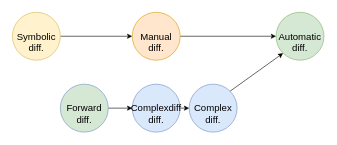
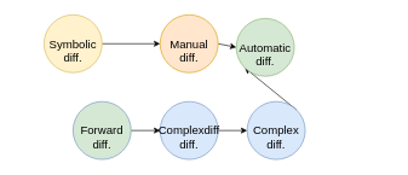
- <mxCell id="3" value="&lt;br&gt;Symbolic&lt;br&gt;diff." style="ellipse;whiteSpace=wrap;html=1;aspect=fixed;fontSize=16;fillColor=#fff2cc;strokeColor=#d6b656;" vertex="1" parent="1"><mxGeometry x="20" y="20" width="80" height="80" as="geometry" /></mxCell>
+ <mxCell id="3" value="&lt;br&gt;Symbolic&lt;br&gt;diff." style="ellipse;whiteSpace=wrap;html=1;aspect=fixed;fontSize=16;fillColor=#fff2cc;strokeColor=#d6b656;" vertex="1" parent="1"><mxGeometry x="60" y="20" width="80" height="80" as="geometry" /></mxCell>
- <mxCell id="10" value="&lt;br&gt;Automatic&lt;br&gt;diff." style="ellipse;whiteSpace=wrap;html=1;aspect=fixed;fontSize=16;fillColor=#d5e8d4;strokeColor=#82b366;verticalAlign=middle;" vertex="1" parent="1"><mxGeometry x="460" y="20" width="80" height="80" as="geometry" /></mxCell>
+ <mxCell id="10" value="&lt;br&gt;Automatic&lt;br&gt;diff." style="ellipse;whiteSpace=wrap;html=1;aspect=fixed;fontSize=16;fillColor=#d5e8d4;strokeColor=#82b366;verticalAlign=middle;" vertex="1" parent="1"><mxGeometry x="325" y="25" width="80" height="80" as="geometry" /></mxCell>
- <mxCell id="9" value="&lt;br&gt;Complex&lt;br style=&quot;font-size: 16px&quot;&gt;diff." style="ellipse;whiteSpace=wrap;html=1;aspect=fixed;fontSize=16;fillColor=#dae8fc;strokeColor=#6c8ebf;" vertex="1" parent="1"><mxGeometry x="315" y="140" width="80" height="80" as="geometry" /></mxCell>
+ <mxCell id="9" value="&lt;br&gt;Complex&lt;br style=&quot;font-size: 16px&quot;&gt;diff." style="ellipse;whiteSpace=wrap;html=1;aspect=fixed;fontSize=16;fillColor=#dae8fc;strokeColor=#6c8ebf;" vertex="1" parent="1"><mxGeometry x="340" y="140" width="80" height="80" as="geometry" /></mxCell>
